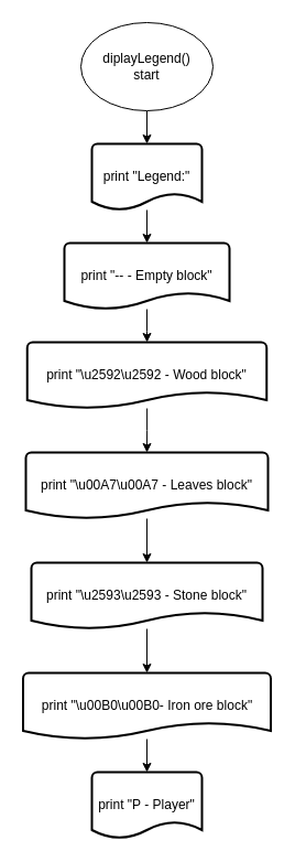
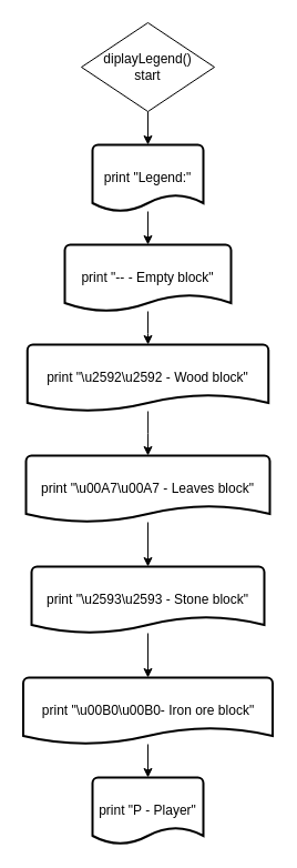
- <mxCell id="3" value="diplayLegend()&lt;br&gt;start" style="ellipse;whiteSpace=wrap;html=1;" vertex="1" parent="1"><mxGeometry x="73" y="20" width="120" height="80" as="geometry" /></mxCell>
+ <mxCell id="3" value="diplayLegend()&lt;br&gt;start" style="rhombus;whiteSpace=wrap;html=1;" vertex="1" parent="1"><mxGeometry x="73" y="20" width="120" height="80" as="geometry" /></mxCell>
